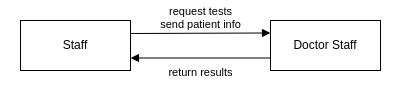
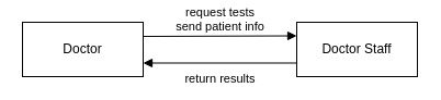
- <mxCell id="2" value="Staff" style="html=1;whiteSpace=wrap;" vertex="1" parent="1"><mxGeometry x="20" y="20" width="110" height="50" as="geometry" /></mxCell>
+ <mxCell id="2" value="Doctor" style="html=1;whiteSpace=wrap;" vertex="1" parent="1"><mxGeometry x="20" y="20" width="110" height="50" as="geometry" /></mxCell>
